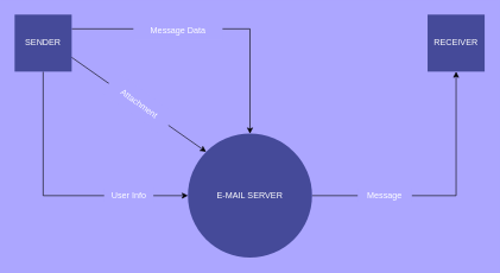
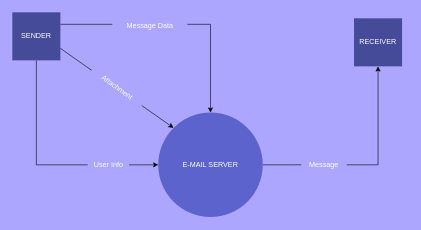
- <mxCell id="7" value="RECEIVER" style="whiteSpace=wrap;html=1;aspect=fixed;labelBackgroundColor=none;fillColor=#454A99;fontColor=#ffffff;strokeColor=none;" parent="1" vertex="1"><mxGeometry x="599" y="20" width="80" height="80" as="geometry" /></mxCell>
+ <mxCell id="7" value="RECEIVER" style="whiteSpace=wrap;html=1;aspect=fixed;labelBackgroundColor=none;fillColor=#454A99;fontColor=#ffffff;strokeColor=none;" parent="1" vertex="1"><mxGeometry x="589" y="30" width="80" height="80" as="geometry" /></mxCell>
- <mxCell id="3" value="E-MAIL SERVER" style="ellipse;whiteSpace=wrap;html=1;aspect=fixed;labelBackgroundColor=none;fillColor=#454a99;strokeColor=none;fontColor=#FFFFFF;" parent="1" vertex="1"><mxGeometry x="263" y="187" width="174" height="174" as="geometry" /></mxCell>
+ <mxCell id="3" value="E-MAIL SERVER" style="ellipse;whiteSpace=wrap;html=1;aspect=fixed;labelBackgroundColor=none;fillColor=#5C63CC;strokeColor=none;fontColor=#FFFFFF;" parent="1" vertex="1"><mxGeometry x="263" y="187" width="174" height="174" as="geometry" /></mxCell>
